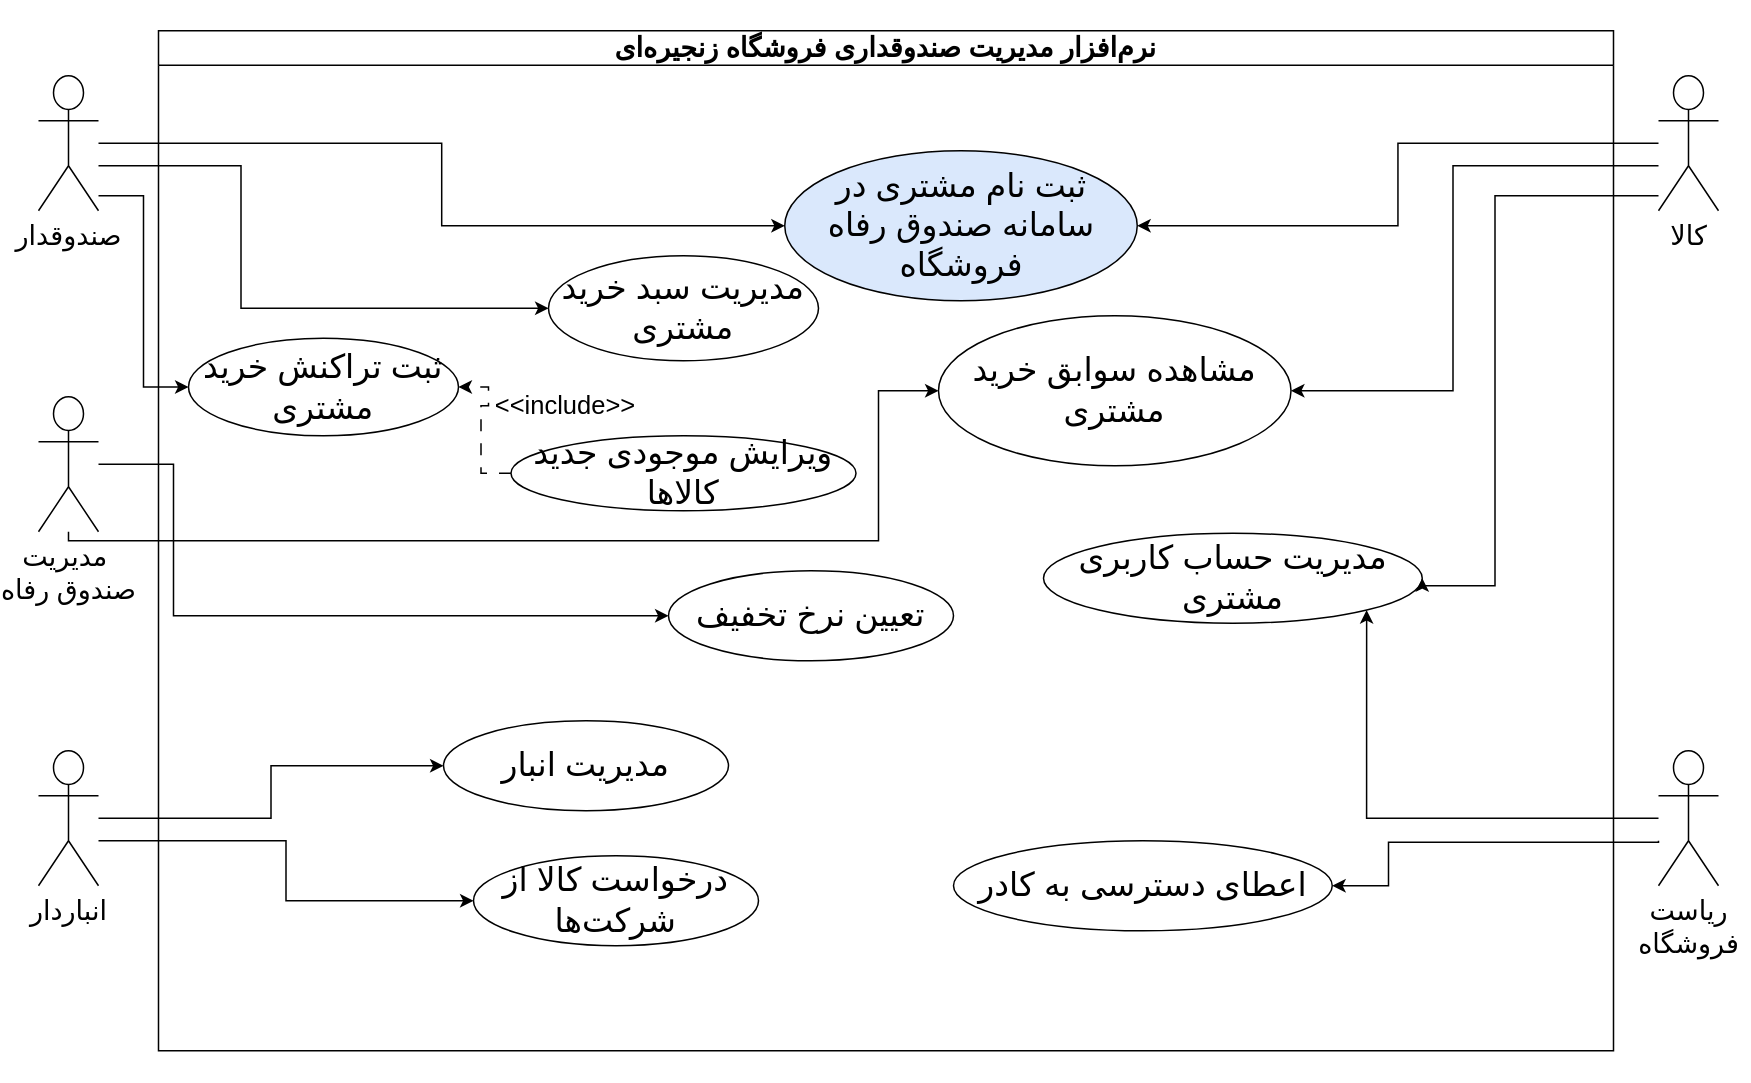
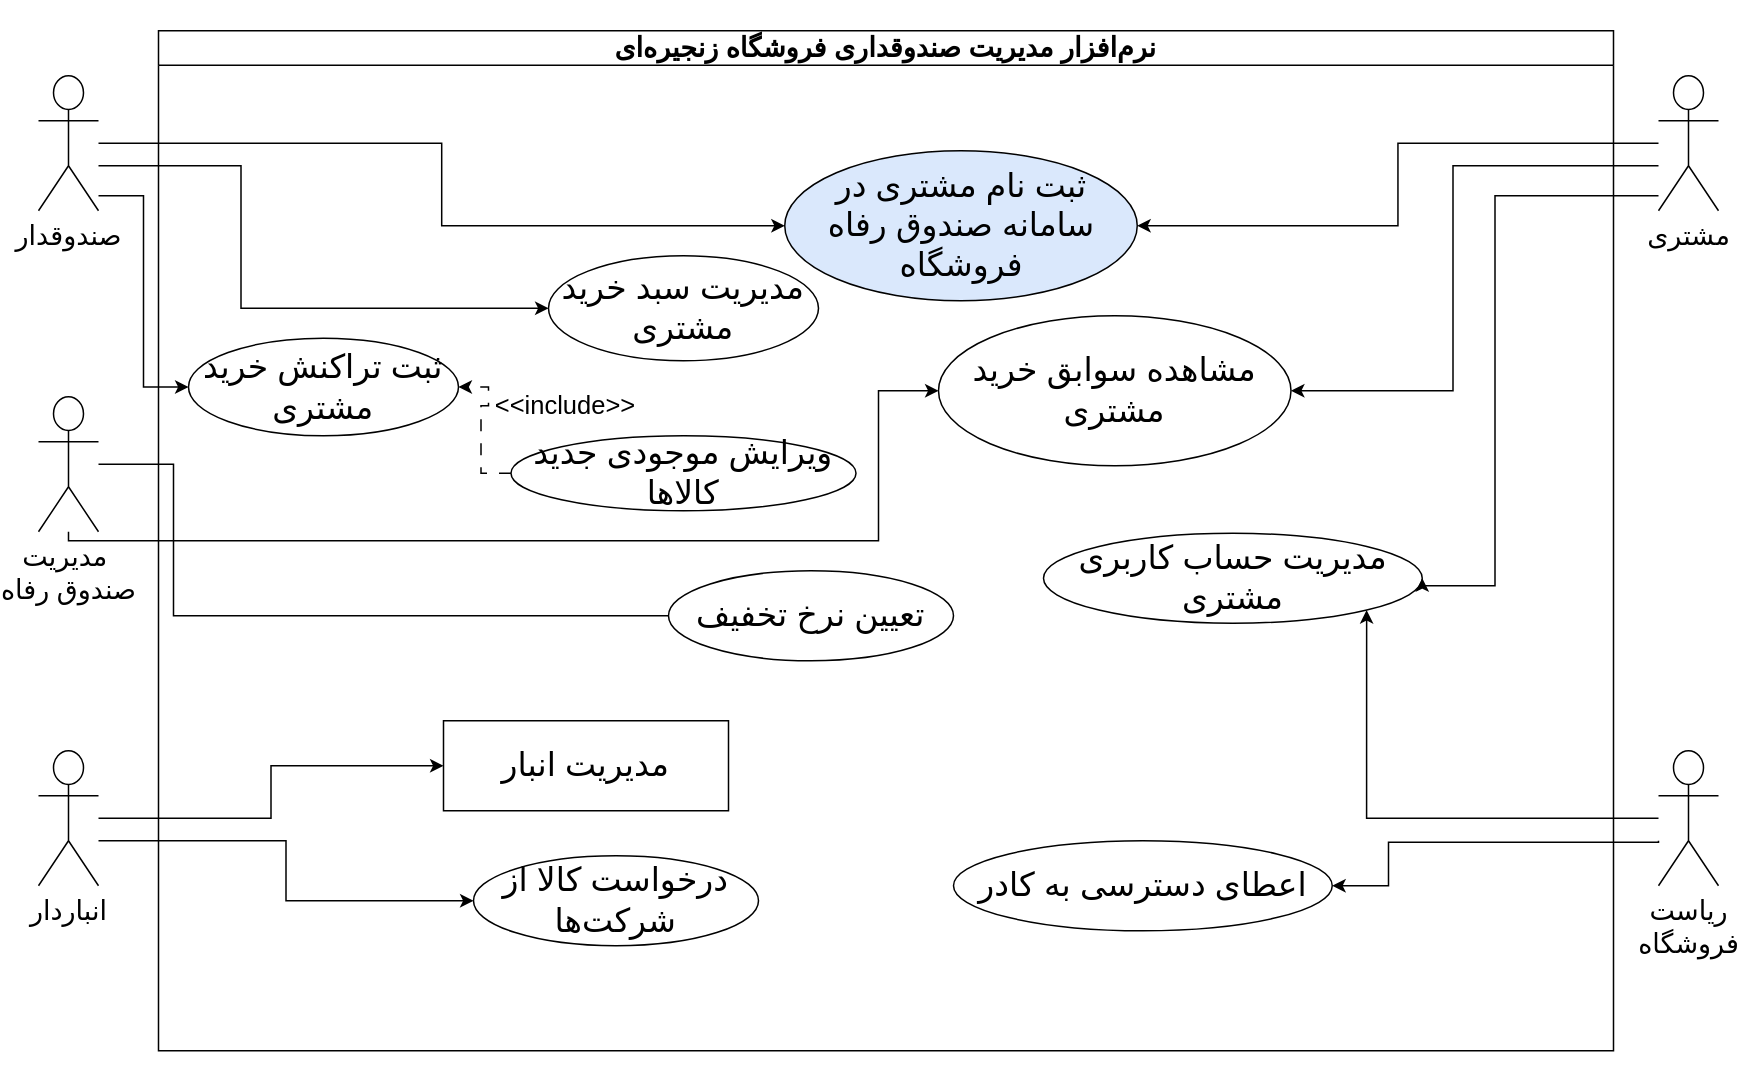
- <mxCell id="23" value="کالا" style="shape=umlActor;verticalLabelPosition=bottom;verticalAlign=top;html=1;outlineConnect=0;fontSize=18;" vertex="1" parent="1"><mxGeometry x="1100" y="50" width="40" height="90" as="geometry" /></mxCell>
+ <mxCell id="23" value="مشتری" style="shape=umlActor;verticalLabelPosition=bottom;verticalAlign=top;html=1;outlineConnect=0;fontSize=18;" vertex="1" parent="1"><mxGeometry x="1100" y="50" width="40" height="90" as="geometry" /></mxCell>
- <mxCell id="27" style="edgeStyle=orthogonalEdgeStyle;rounded=0;orthogonalLoop=1;jettySize=auto;html=1;entryX=0;entryY=0.5;entryDx=0;entryDy=0;" edge="1" parent="1" source="28" target="5"><mxGeometry relative="1" as="geometry"><Array as="points"><mxPoint x="110" y="309" /><mxPoint x="110" y="410" /></Array></mxGeometry></mxCell>
+ <mxCell id="27" style="edgeStyle=orthogonalEdgeStyle;rounded=0;orthogonalLoop=1;jettySize=auto;html=1;entryX=0;entryY=0.5;entryDx=0;entryDy=0;endArrow=none;" edge="1" parent="1" source="28" target="5"><mxGeometry relative="1" as="geometry"><Array as="points"><mxPoint x="110" y="309" /><mxPoint x="110" y="410" /></Array></mxGeometry></mxCell>
- <mxCell id="8" value="مدیریت انبار" style="ellipse;whiteSpace=wrap;html=1;fontSize=22;" vertex="1" parent="2"><mxGeometry x="190" y="460" width="190" height="60" as="geometry" /></mxCell>
+ <mxCell id="8" value="مدیریت انبار" style="whiteSpace=wrap;html=1;fontSize=22;rounded=0;" vertex="1" parent="2"><mxGeometry x="190" y="460" width="190" height="60" as="geometry" /></mxCell>
